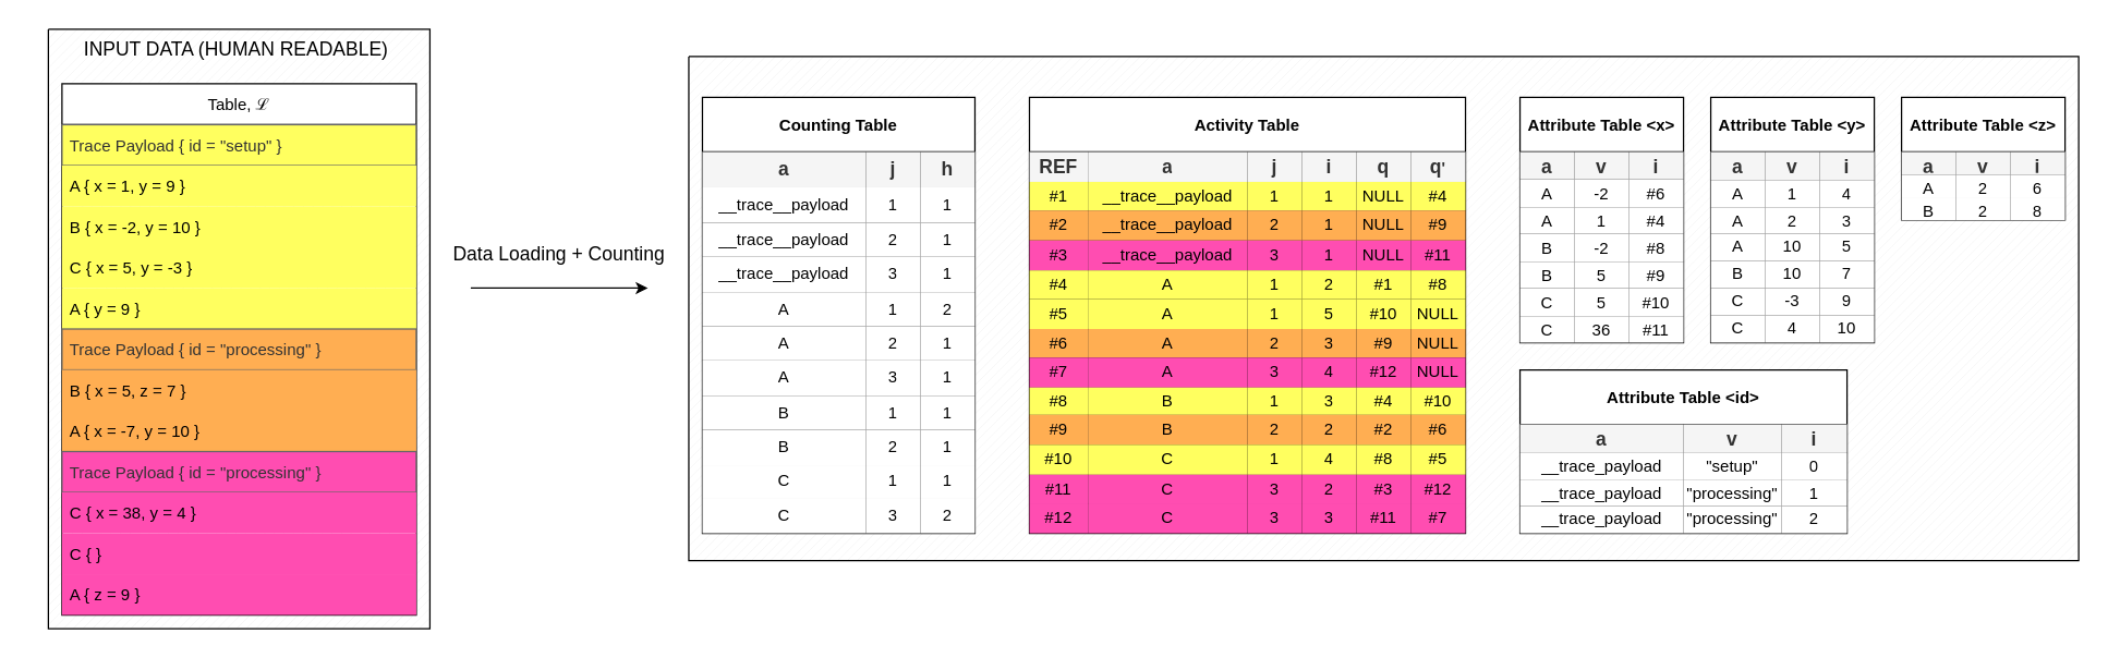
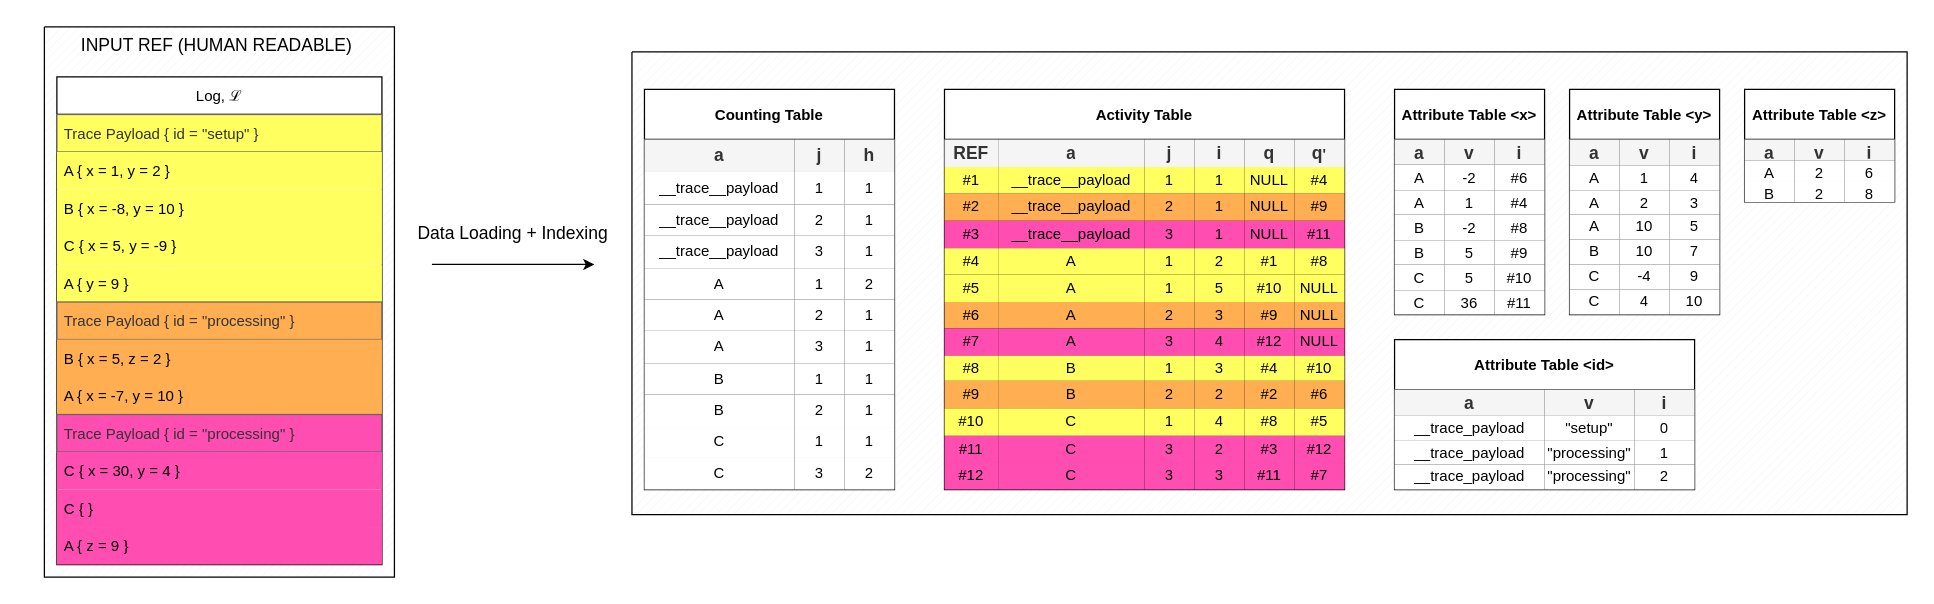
- <mxCell id="244" value="INPUT DATA (HUMAN READABLE)&amp;nbsp;" style="text;html=1;strokeColor=none;fillColor=none;align=center;verticalAlign=middle;whiteSpace=wrap;rounded=0;dashed=1;fontSize=14;" parent="1" vertex="1"><mxGeometry x="20" y="20.5" width="310" height="30" as="geometry" /></mxCell>
+ <mxCell id="244" value="INPUT REF (HUMAN READABLE)&amp;nbsp;" style="text;html=1;strokeColor=none;fillColor=none;align=center;verticalAlign=middle;whiteSpace=wrap;rounded=0;dashed=1;fontSize=14;" parent="1" vertex="1"><mxGeometry x="20" y="20.5" width="310" height="30" as="geometry" /></mxCell>
- <mxCell id="4" value="Table, ℒ" style="swimlane;fontStyle=0;childLayout=stackLayout;horizontal=1;startSize=30;horizontalStack=0;resizeParent=1;resizeParentMax=0;resizeLast=0;collapsible=1;marginBottom=0;" parent="1" vertex="1"><mxGeometry x="45" y="61" width="260" height="390" as="geometry" /></mxCell>
+ <mxCell id="4" value="Log, ℒ" style="swimlane;fontStyle=0;childLayout=stackLayout;horizontal=1;startSize=30;horizontalStack=0;resizeParent=1;resizeParentMax=0;resizeLast=0;collapsible=1;marginBottom=0;" parent="1" vertex="1"><mxGeometry x="45" y="61" width="260" height="390" as="geometry" /></mxCell>
- <mxCell id="6" value="A { x = 1, y = 9 }" style="text;align=left;verticalAlign=middle;spacingLeft=4;spacingRight=4;overflow=hidden;points=[[0,0.5],[1,0.5]];portConstraint=eastwest;rotatable=0;fillColor=#ffff5f;" parent="4" vertex="1"><mxGeometry y="60" width="260" height="30" as="geometry" /></mxCell>
+ <mxCell id="6" value="A { x = 1, y = 2 }" style="text;align=left;verticalAlign=middle;spacingLeft=4;spacingRight=4;overflow=hidden;points=[[0,0.5],[1,0.5]];portConstraint=eastwest;rotatable=0;fillColor=#ffff5f;" parent="4" vertex="1"><mxGeometry y="60" width="260" height="30" as="geometry" /></mxCell>
- <mxCell id="7" value="B { x = -2, y = 10 }" style="text;align=left;verticalAlign=middle;spacingLeft=4;spacingRight=4;overflow=hidden;points=[[0,0.5],[1,0.5]];portConstraint=eastwest;rotatable=0;fillColor=#ffff5f;" parent="4" vertex="1"><mxGeometry y="90" width="260" height="30" as="geometry" /></mxCell>
+ <mxCell id="7" value="B { x = -8, y = 10 }" style="text;align=left;verticalAlign=middle;spacingLeft=4;spacingRight=4;overflow=hidden;points=[[0,0.5],[1,0.5]];portConstraint=eastwest;rotatable=0;fillColor=#ffff5f;" parent="4" vertex="1"><mxGeometry y="90" width="260" height="30" as="geometry" /></mxCell>
- <mxCell id="243" value="Data Loading + Counting" style="text;html=1;strokeColor=none;fillColor=none;align=center;verticalAlign=middle;whiteSpace=wrap;rounded=0;dashed=1;fontSize=14;" parent="1" vertex="1"><mxGeometry x="325" y="171" width="170" height="30" as="geometry" /></mxCell>
+ <mxCell id="243" value="Data Loading + Indexing" style="text;html=1;strokeColor=none;fillColor=none;align=center;verticalAlign=middle;whiteSpace=wrap;rounded=0;dashed=1;fontSize=14;" parent="1" vertex="1"><mxGeometry x="325" y="171" width="170" height="30" as="geometry" /></mxCell>
- <mxCell id="8" value="C { x = 5, y = -3 }" style="text;align=left;verticalAlign=middle;spacingLeft=4;spacingRight=4;overflow=hidden;points=[[0,0.5],[1,0.5]];portConstraint=eastwest;rotatable=0;fillColor=#ffff5f;" parent="4" vertex="1"><mxGeometry y="120" width="260" height="30" as="geometry" /></mxCell>
+ <mxCell id="8" value="C { x = 5, y = -9 }" style="text;align=left;verticalAlign=middle;spacingLeft=4;spacingRight=4;overflow=hidden;points=[[0,0.5],[1,0.5]];portConstraint=eastwest;rotatable=0;fillColor=#ffff5f;" parent="4" vertex="1"><mxGeometry y="120" width="260" height="30" as="geometry" /></mxCell>
- <mxCell id="206" value="-3" style="shape=partialRectangle;html=1;whiteSpace=wrap;connectable=0;top=0;left=0;bottom=0;right=0;overflow=hidden;" parent="204" vertex="1"><mxGeometry x="40" width="40" height="20" as="geometry"><mxRectangle width="40" height="20" as="alternateBounds" /></mxGeometry></mxCell>
+ <mxCell id="206" value="-4" style="shape=partialRectangle;html=1;whiteSpace=wrap;connectable=0;top=0;left=0;bottom=0;right=0;overflow=hidden;" parent="204" vertex="1"><mxGeometry x="40" width="40" height="20" as="geometry"><mxRectangle width="40" height="20" as="alternateBounds" /></mxGeometry></mxCell>
- <mxCell id="11" value="B { x = 5, z = 7 }" style="text;strokeColor=none;fillColor=#ffae52;align=left;verticalAlign=middle;spacingLeft=4;spacingRight=4;overflow=hidden;points=[[0,0.5],[1,0.5]];portConstraint=eastwest;rotatable=0;" parent="4" vertex="1"><mxGeometry y="210" width="260" height="30" as="geometry" /></mxCell>
+ <mxCell id="11" value="B { x = 5, z = 2 }" style="text;strokeColor=none;fillColor=#ffae52;align=left;verticalAlign=middle;spacingLeft=4;spacingRight=4;overflow=hidden;points=[[0,0.5],[1,0.5]];portConstraint=eastwest;rotatable=0;" parent="4" vertex="1"><mxGeometry y="210" width="260" height="30" as="geometry" /></mxCell>
- <mxCell id="14" value="C { x = 38, y = 4 }" style="text;strokeColor=none;fillColor=#FF4DB1;align=left;verticalAlign=middle;spacingLeft=4;spacingRight=4;overflow=hidden;points=[[0,0.5],[1,0.5]];portConstraint=eastwest;rotatable=0;" parent="4" vertex="1"><mxGeometry y="300" width="260" height="30" as="geometry" /></mxCell>
+ <mxCell id="14" value="C { x = 30, y = 4 }" style="text;strokeColor=none;fillColor=#FF4DB1;align=left;verticalAlign=middle;spacingLeft=4;spacingRight=4;overflow=hidden;points=[[0,0.5],[1,0.5]];portConstraint=eastwest;rotatable=0;" parent="4" vertex="1"><mxGeometry y="300" width="260" height="30" as="geometry" /></mxCell>
